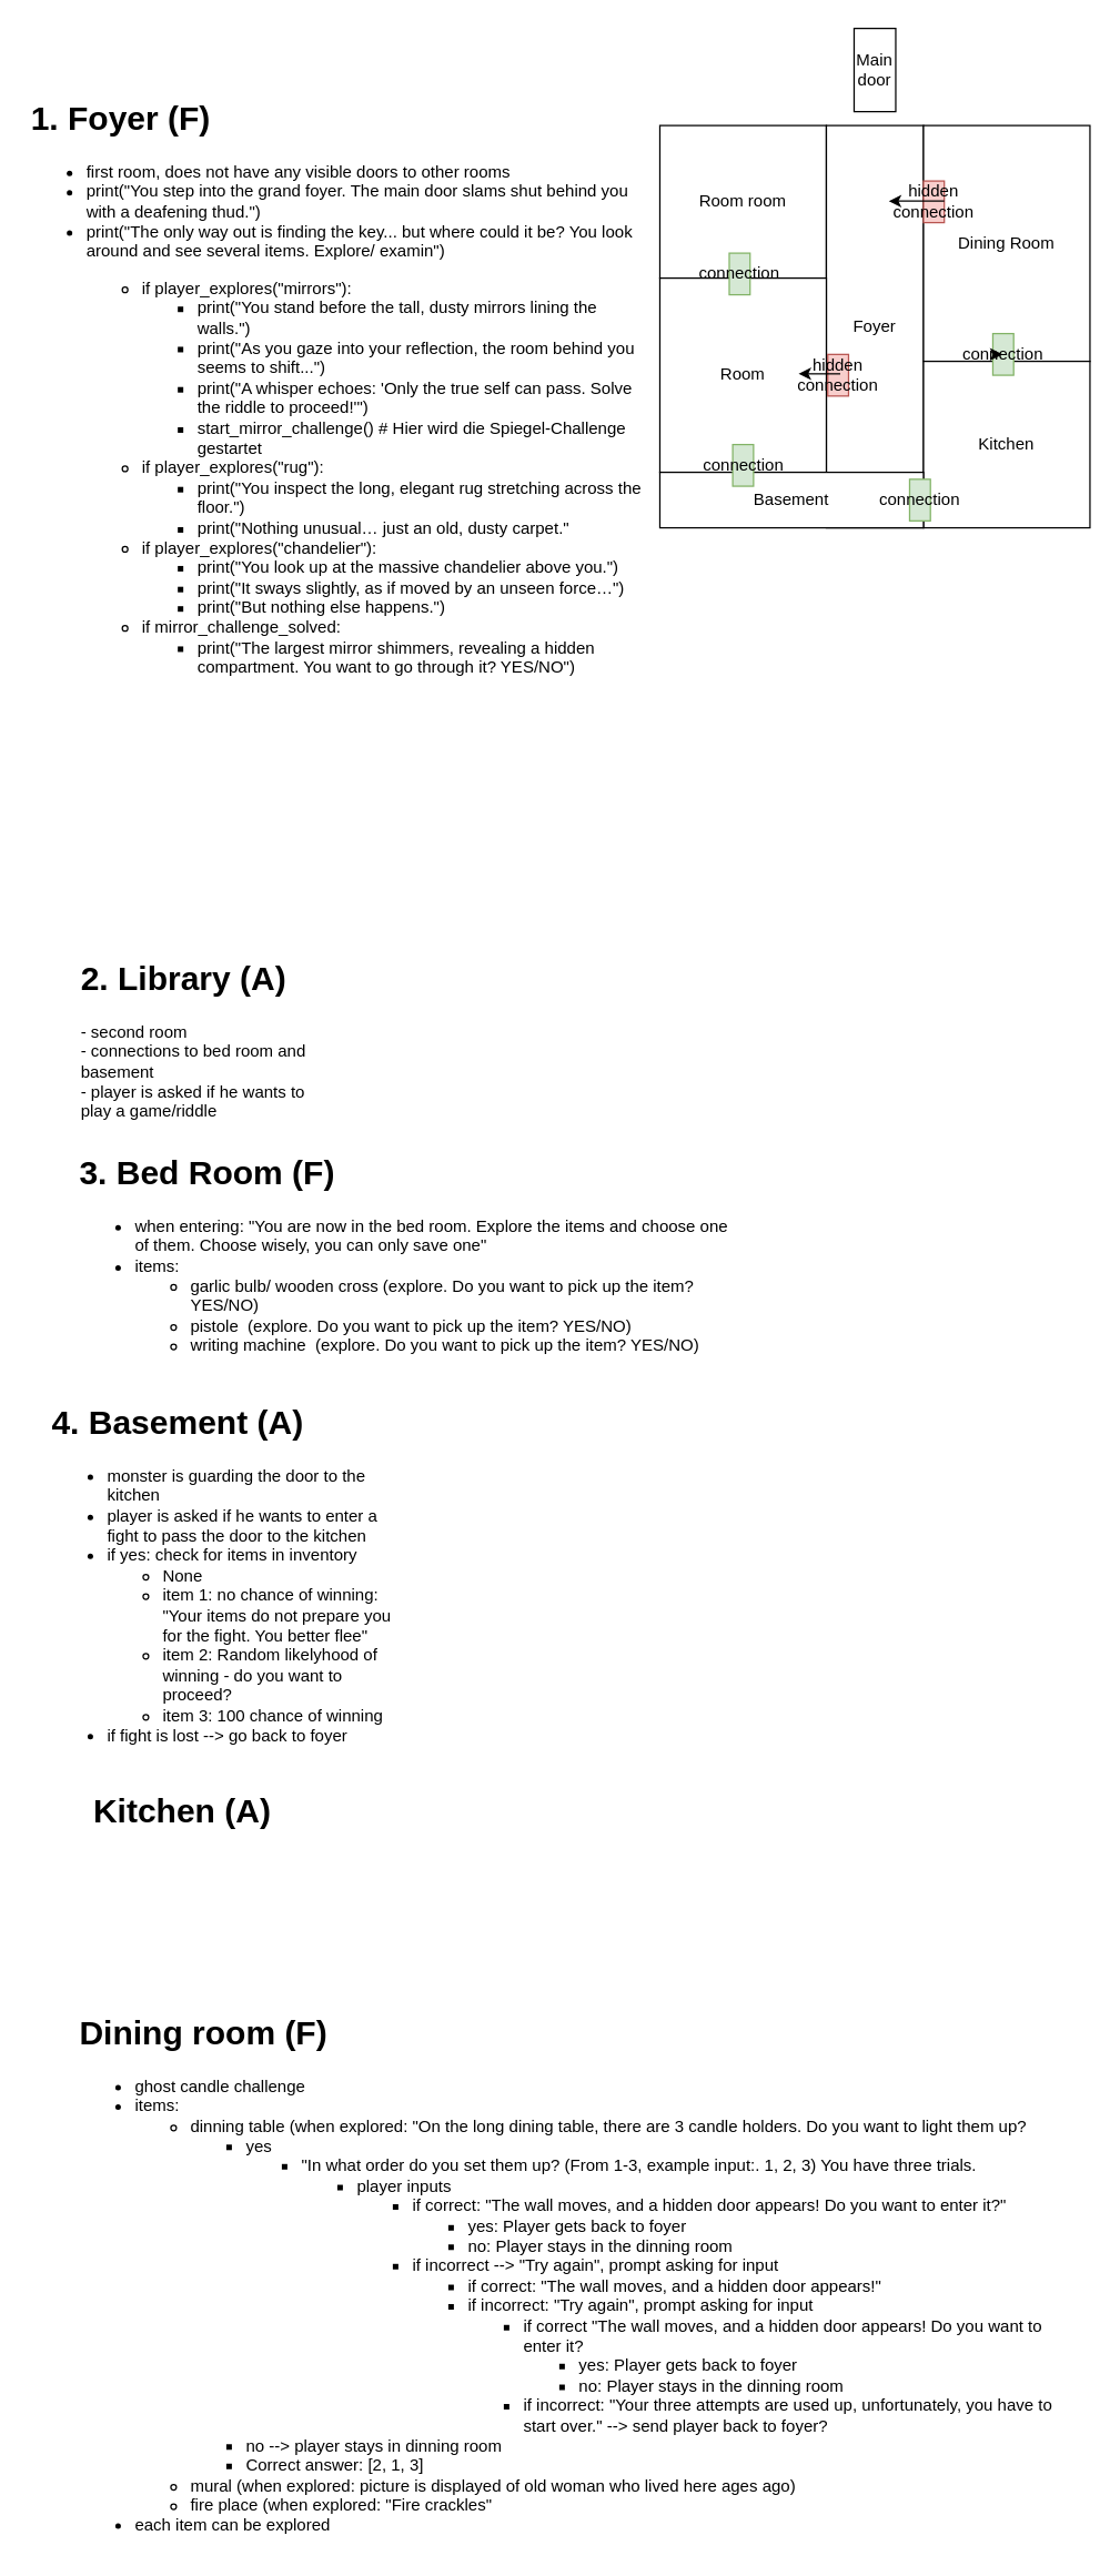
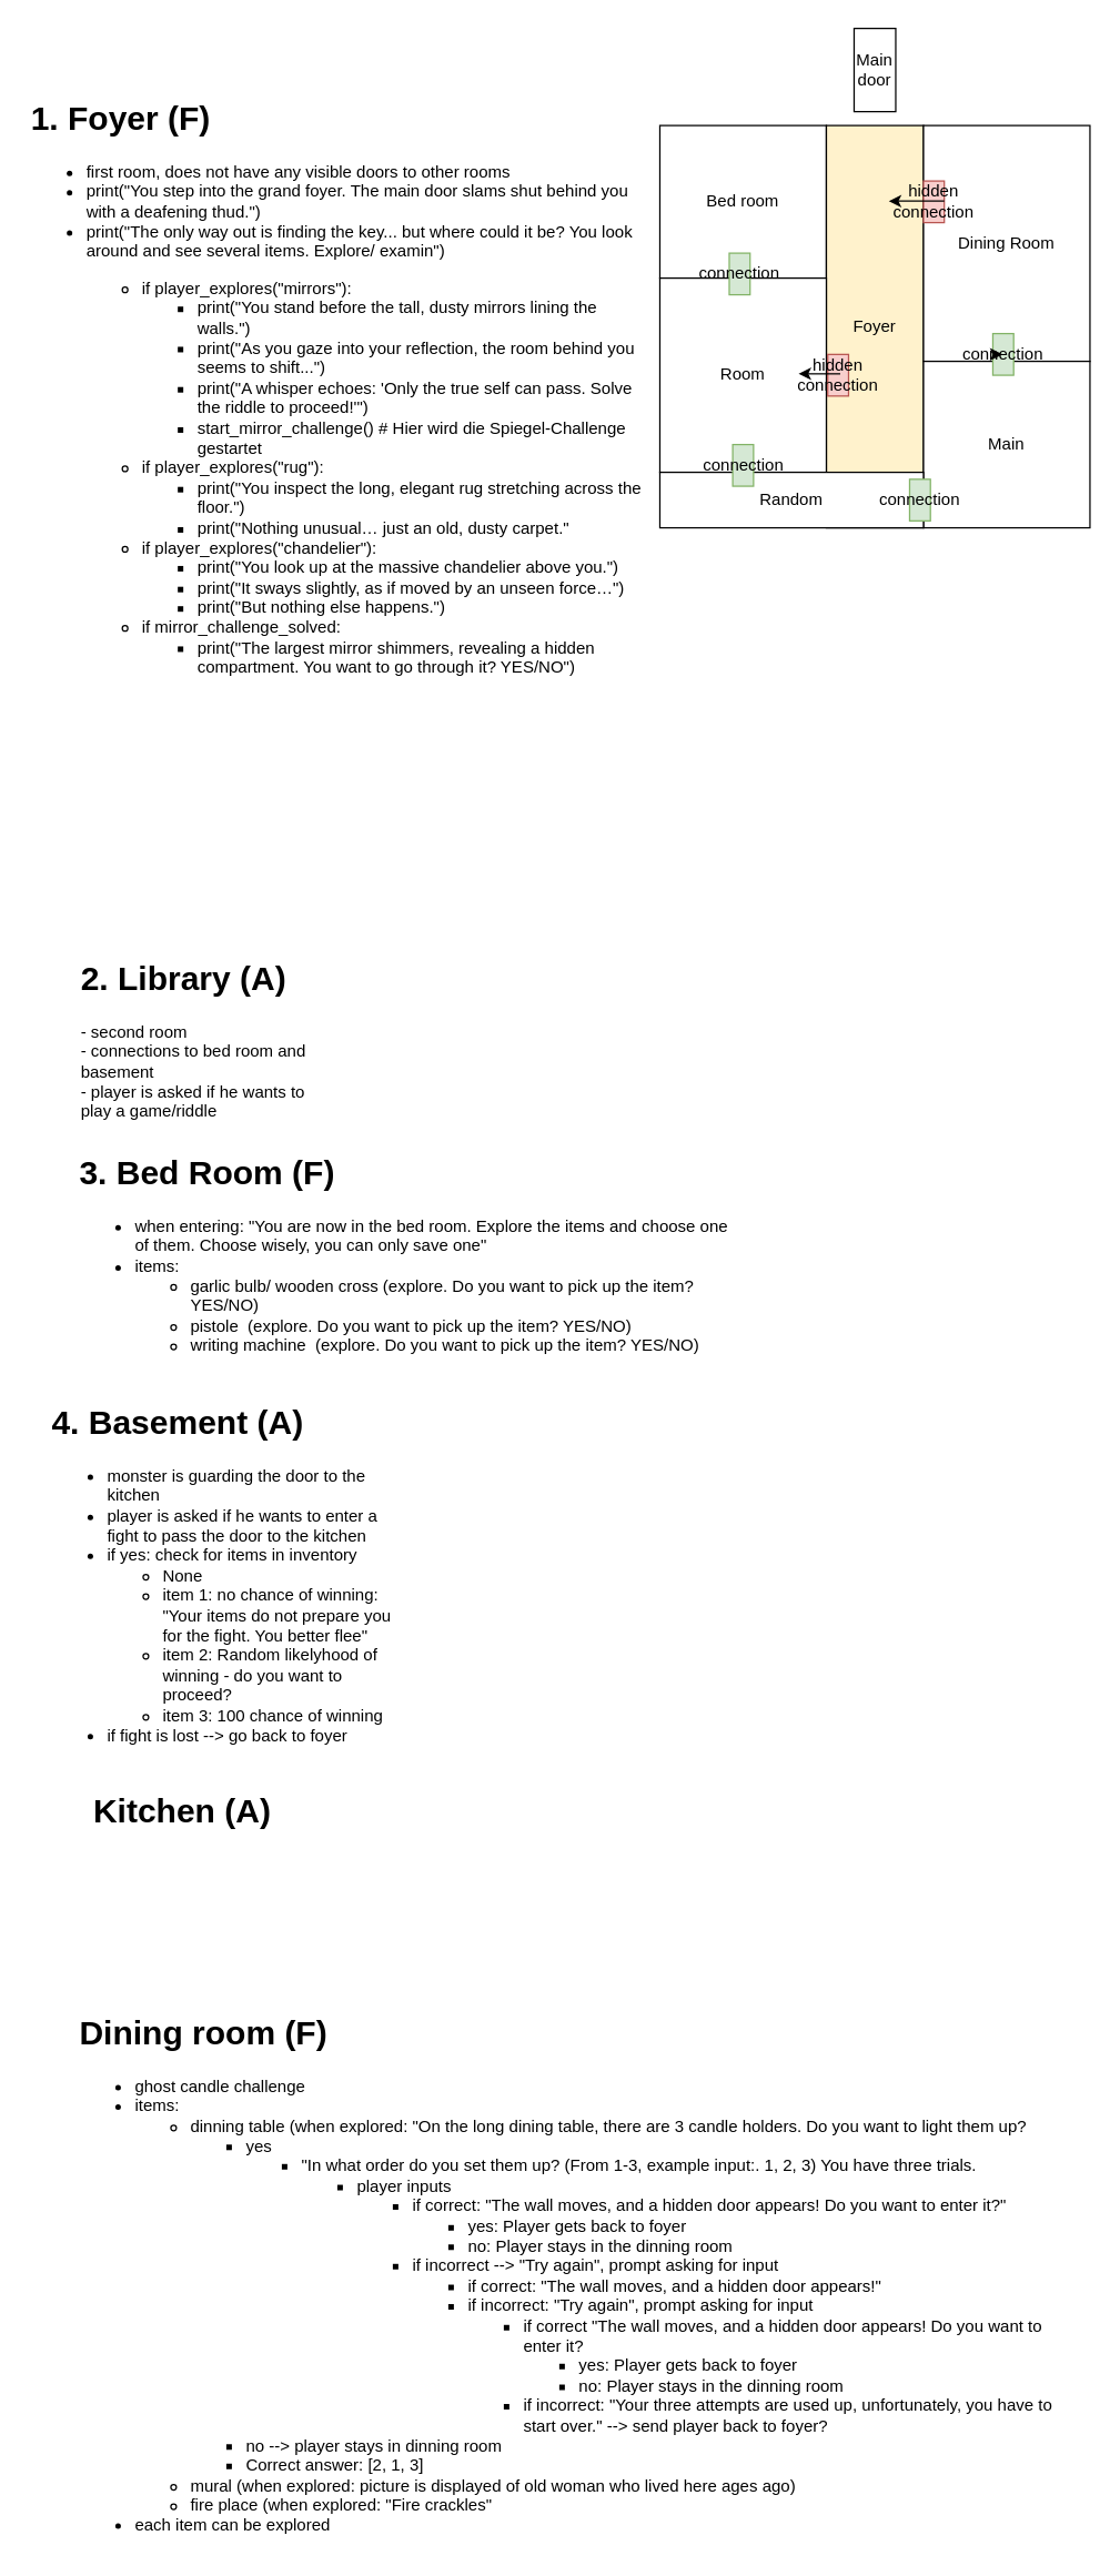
- <mxCell id="2" value="Room room" style="rounded=0;whiteSpace=wrap;html=1;" vertex="1" parent="1"><mxGeometry x="475" y="90" width="120" height="110" as="geometry" /></mxCell>
+ <mxCell id="2" value="Bed room" style="rounded=0;whiteSpace=wrap;html=1;" vertex="1" parent="1"><mxGeometry x="475" y="90" width="120" height="110" as="geometry" /></mxCell>
- <mxCell id="3" value="Foyer" style="rounded=0;whiteSpace=wrap;html=1;" vertex="1" parent="1"><mxGeometry x="595" y="90" width="70" height="290" as="geometry" /></mxCell>
+ <mxCell id="3" value="Foyer" style="rounded=0;whiteSpace=wrap;html=1;fillColor=#fff2cc;" vertex="1" parent="1"><mxGeometry x="595" y="90" width="70" height="290" as="geometry" /></mxCell>
- <mxCell id="13" value="Kitchen" style="rounded=0;whiteSpace=wrap;html=1;" vertex="1" parent="1"><mxGeometry x="665" y="260" width="120" height="120" as="geometry" /></mxCell>
+ <mxCell id="13" value="Main" style="rounded=0;whiteSpace=wrap;html=1;" vertex="1" parent="1"><mxGeometry x="665" y="260" width="120" height="120" as="geometry" /></mxCell>
- <mxCell id="18" value="Basement" style="rounded=0;whiteSpace=wrap;html=1;" vertex="1" parent="1"><mxGeometry x="475" y="340" width="190" height="40" as="geometry" /></mxCell>
+ <mxCell id="18" value="Random" style="rounded=0;whiteSpace=wrap;html=1;" vertex="1" parent="1"><mxGeometry x="475" y="340" width="190" height="40" as="geometry" /></mxCell>
